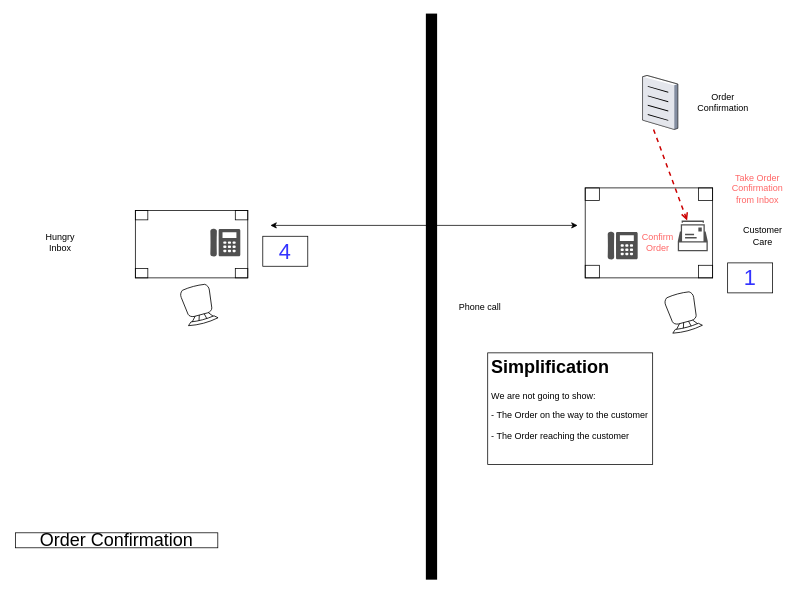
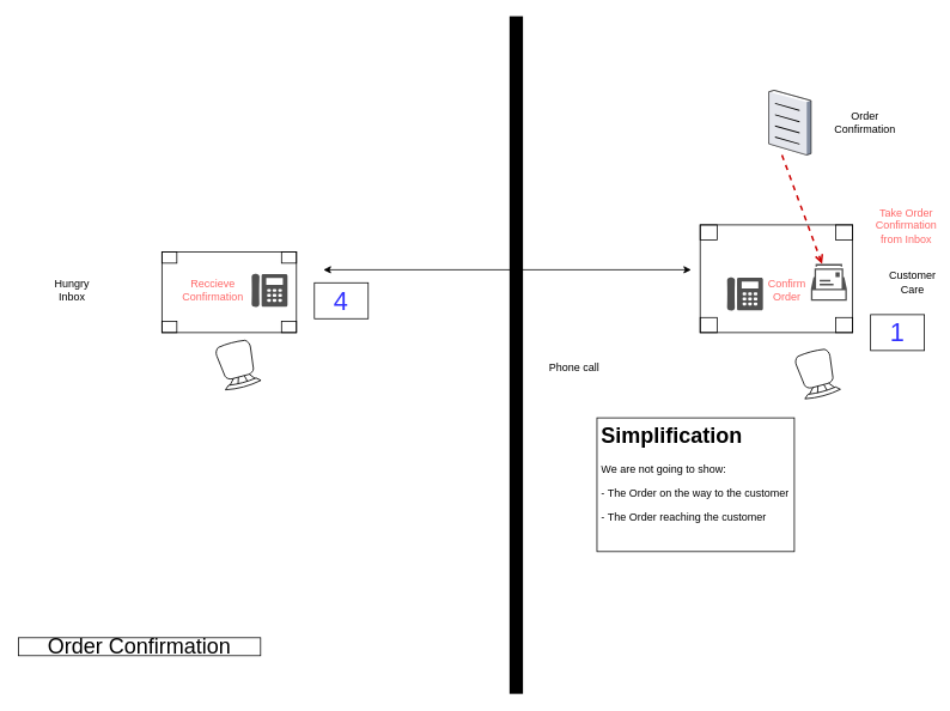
+ <mxCell id="20" value="&lt;font color=&quot;#ff6666&quot;&gt;Reccieve&lt;br&gt;Confirmation&lt;br&gt;&lt;/font&gt;" style="text;html=1;strokeColor=none;fillColor=none;align=center;verticalAlign=middle;whiteSpace=wrap;rounded=0;" vertex="1" parent="1"><mxGeometry x="210" y="280" width="53.5" height="85.5" as="geometry" /></mxCell>
- <mxCell id="23" value="&lt;h1&gt;Simplification&lt;/h1&gt;&lt;p&gt;We are not going to show:&lt;/p&gt;&lt;p&gt;- The Order on the way to the customer&lt;/p&gt;&lt;p&gt;- The Order reaching the customer&lt;/p&gt;" style="text;html=1;strokeColor=default;fillColor=none;spacing=5;spacingTop=-20;whiteSpace=wrap;overflow=hidden;rounded=0;" vertex="1" parent="1"><mxGeometry x="650" y="470" width="220" height="149" as="geometry" /></mxCell>
+ <mxCell id="23" value="&lt;h1&gt;Simplification&lt;/h1&gt;&lt;p&gt;We are not going to show:&lt;/p&gt;&lt;p&gt;- The Order on the way to the customer&lt;/p&gt;&lt;p&gt;- The Order reaching the customer&lt;/p&gt;" style="text;html=1;strokeColor=default;fillColor=none;spacing=5;spacingTop=-20;whiteSpace=wrap;overflow=hidden;rounded=0;" vertex="1" parent="1"><mxGeometry x="665" y="465" width="220" height="149" as="geometry" /></mxCell>
